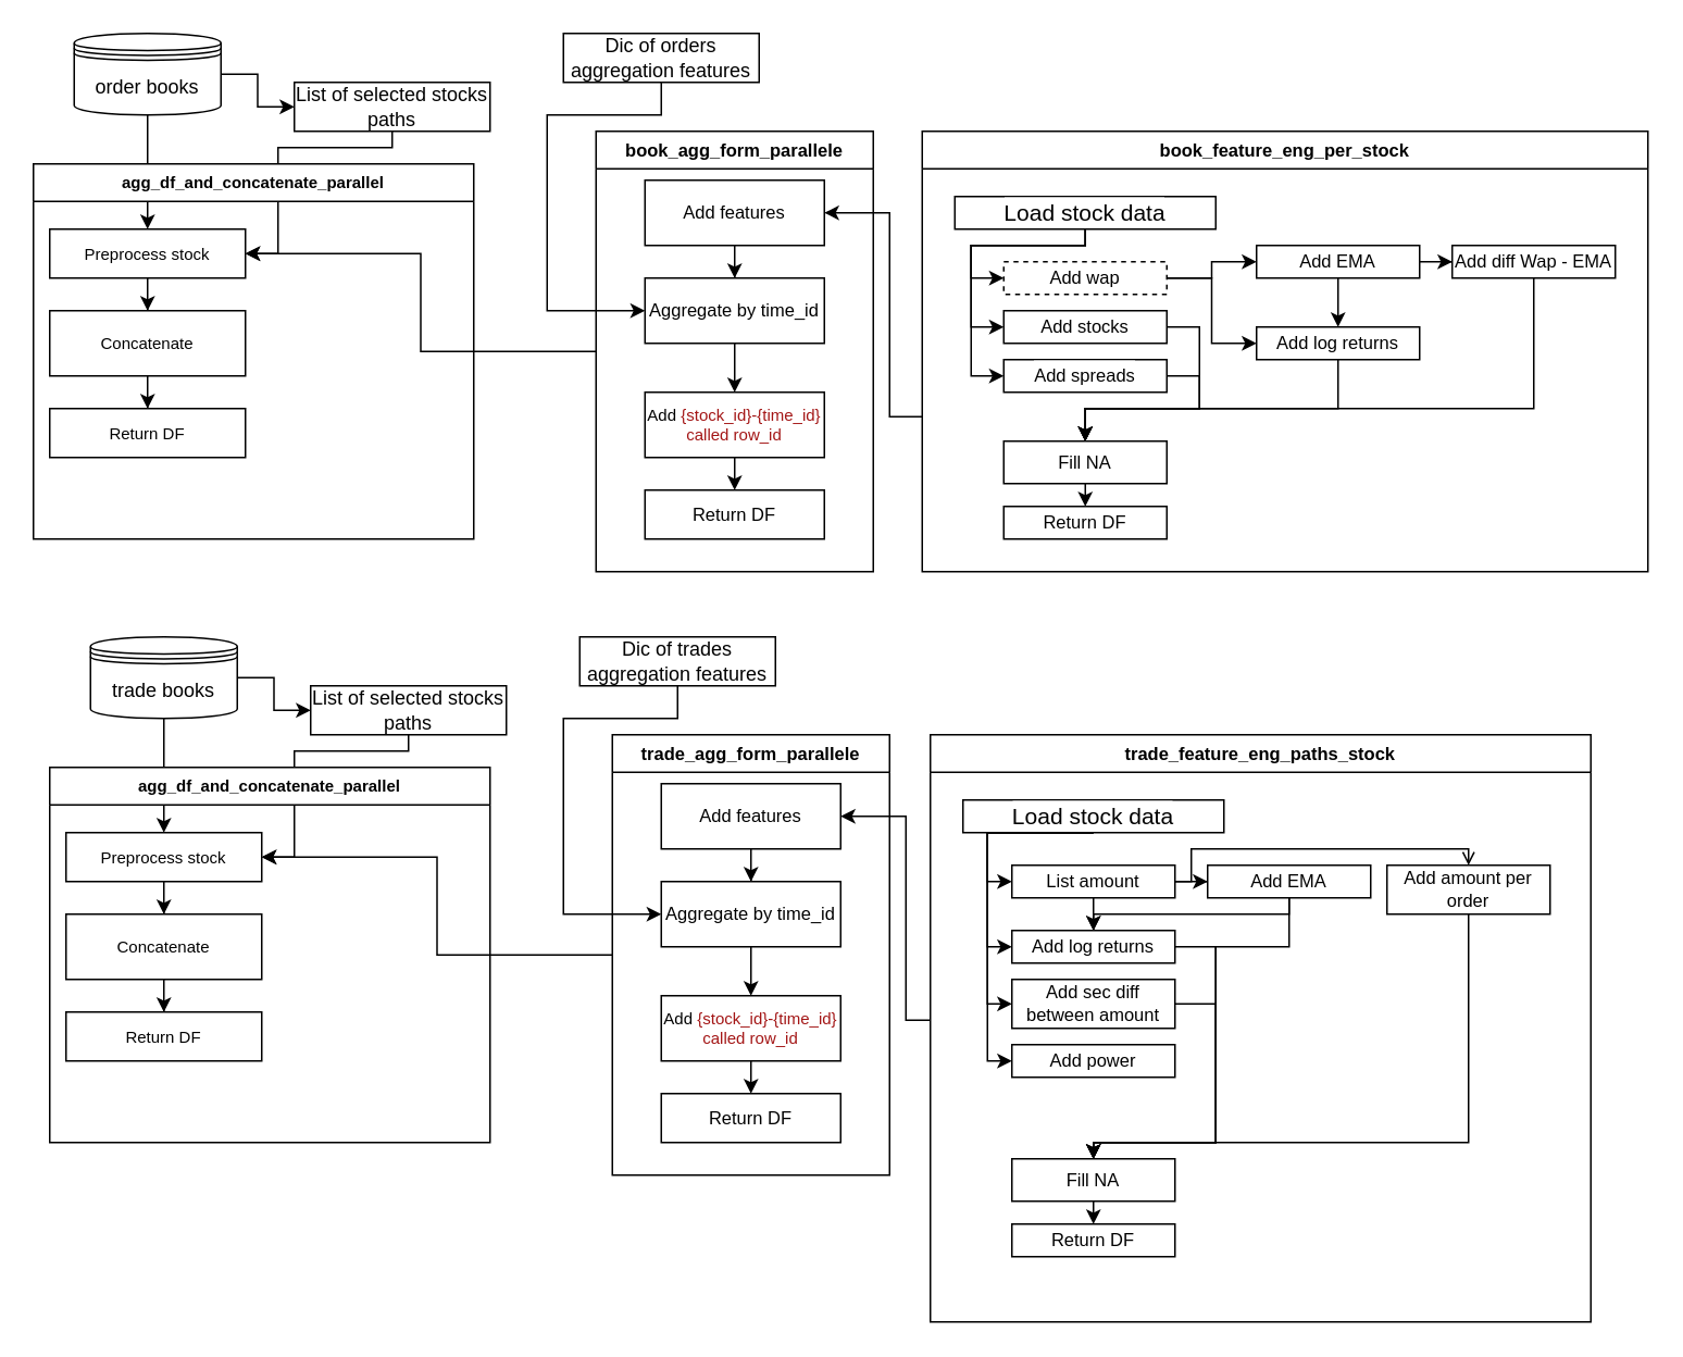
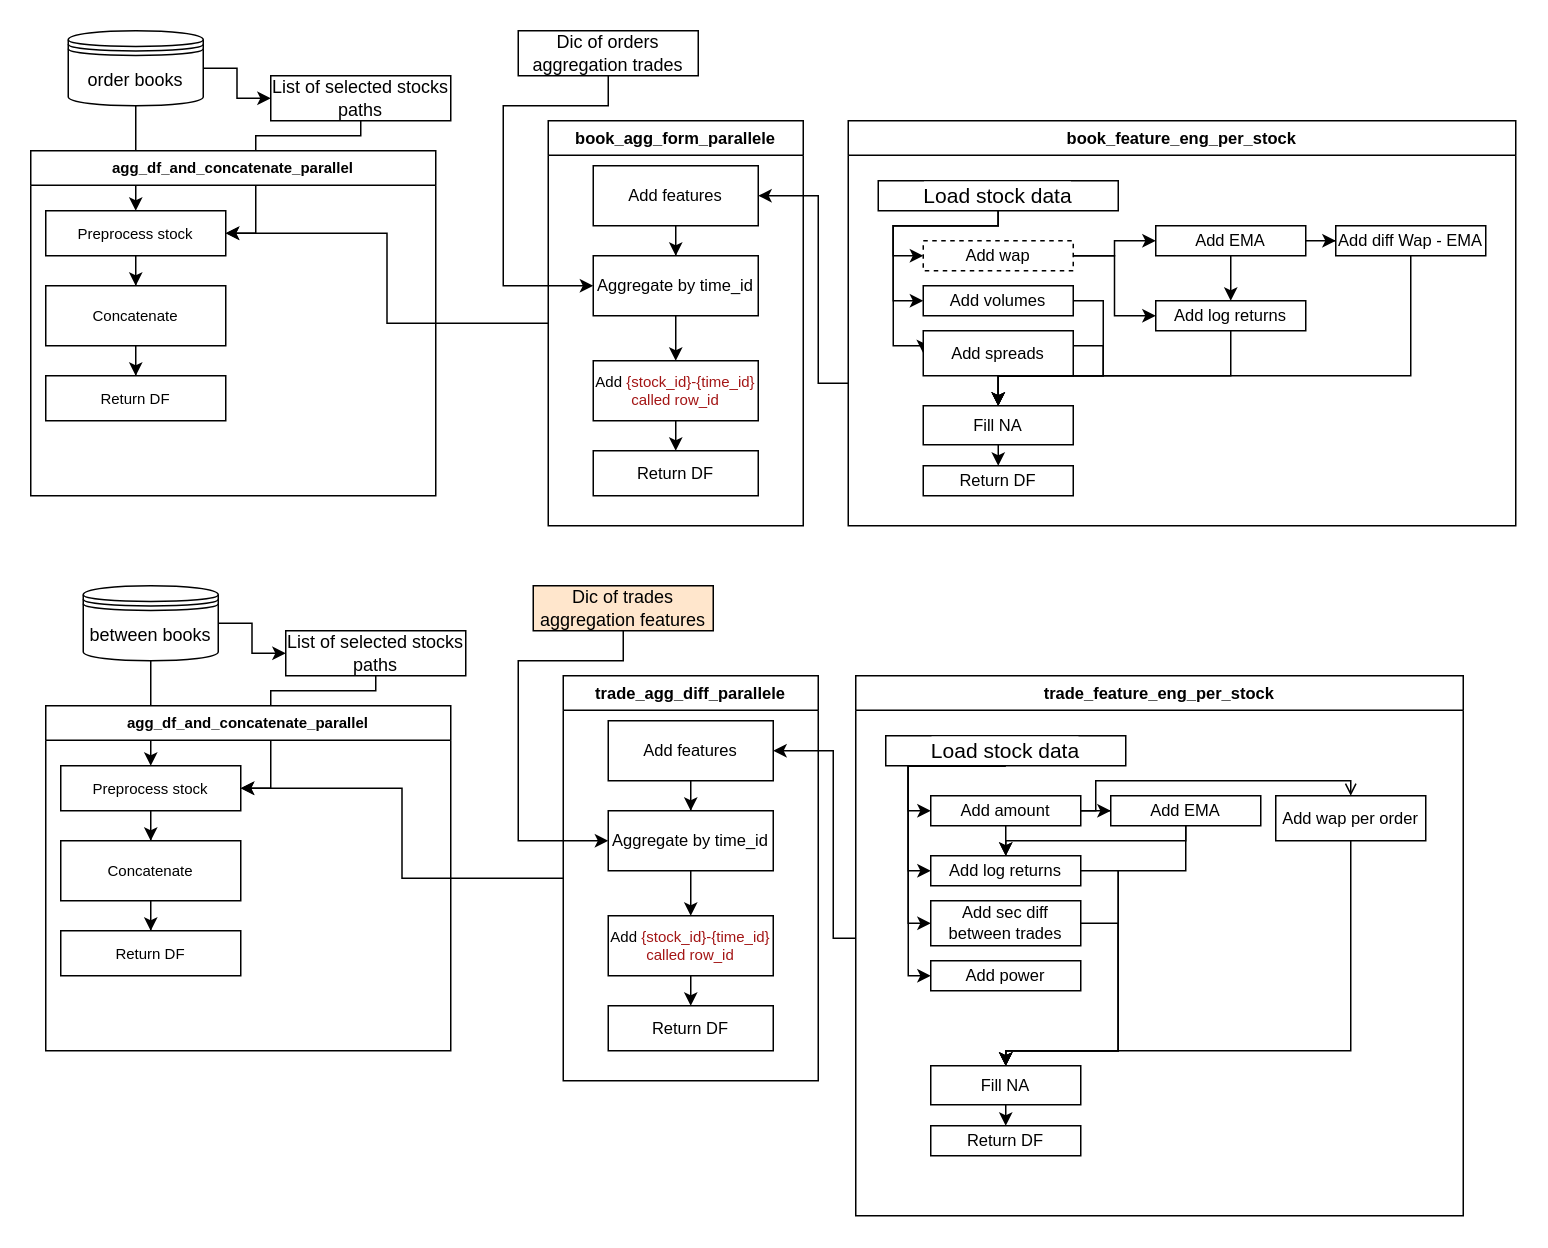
- <mxCell id="6" value="Dic of orders aggregation features" style="rounded=0;whiteSpace=wrap;html=1;" vertex="1" parent="1"><mxGeometry x="345" y="20" width="120" height="30" as="geometry" /></mxCell>
+ <mxCell id="6" value="Dic of orders aggregation trades" style="rounded=0;whiteSpace=wrap;html=1;" vertex="1" parent="1"><mxGeometry x="345" y="20" width="120" height="30" as="geometry" /></mxCell>
- <mxCell id="17" value="Add stocks" style="whiteSpace=wrap;html=1;fontSize=11;" vertex="1" parent="10"><mxGeometry x="50" y="110" width="100" height="20" as="geometry" /></mxCell>
+ <mxCell id="17" value="Add volumes" style="whiteSpace=wrap;html=1;fontSize=11;" vertex="1" parent="10"><mxGeometry x="50" y="110" width="100" height="20" as="geometry" /></mxCell>
- <mxCell id="21" value="&lt;div style=&quot;background-color: rgb(255, 255, 255); font-size: 11px; line-height: 19px;&quot;&gt;Add spreads&lt;/div&gt;" style="whiteSpace=wrap;html=1;fontFamily=Helvetica;fontSize=11;" vertex="1" parent="10"><mxGeometry x="50" y="140" width="100" height="20" as="geometry" /></mxCell>
+ <mxCell id="21" value="&lt;div style=&quot;background-color: rgb(255, 255, 255); font-size: 11px; line-height: 19px;&quot;&gt;Add spreads&lt;/div&gt;" style="whiteSpace=wrap;html=1;fontFamily=Helvetica;fontSize=11;" vertex="1" parent="10"><mxGeometry x="50" y="140" width="100" height="30" as="geometry" /></mxCell>
- <mxCell id="47" value="Dic of trades aggregation features" style="rounded=0;whiteSpace=wrap;html=1;" vertex="1" parent="1"><mxGeometry x="355" y="390" width="120" height="30" as="geometry" /></mxCell>
+ <mxCell id="47" value="Dic of trades aggregation features" style="rounded=0;whiteSpace=wrap;html=1;fillColor=#ffe6cc;" vertex="1" parent="1"><mxGeometry x="355" y="390" width="120" height="30" as="geometry" /></mxCell>
- <mxCell id="45" value="trade books" style="shape=datastore;whiteSpace=wrap;html=1;" vertex="1" parent="1"><mxGeometry x="55" y="390" width="90" height="50" as="geometry" /></mxCell>
+ <mxCell id="45" value="between books" style="shape=datastore;whiteSpace=wrap;html=1;" vertex="1" parent="1"><mxGeometry x="55" y="390" width="90" height="50" as="geometry" /></mxCell>
- <mxCell id="75" value="trade_agg_form_parallele" style="swimlane;fontFamily=Helvetica;fontSize=11;" vertex="1" parent="1"><mxGeometry x="375" y="450" width="170" height="270" as="geometry" /></mxCell>
+ <mxCell id="75" value="trade_agg_diff_parallele" style="swimlane;fontFamily=Helvetica;fontSize=11;" vertex="1" parent="1"><mxGeometry x="375" y="450" width="170" height="270" as="geometry" /></mxCell>
- <mxCell id="51" value="trade_feature_eng_paths_stock" style="swimlane;fontFamily=Helvetica;fontSize=11;" vertex="1" parent="1"><mxGeometry x="570" y="450" width="405" height="360" as="geometry" /></mxCell>
+ <mxCell id="51" value="trade_feature_eng_per_stock" style="swimlane;fontFamily=Helvetica;fontSize=11;" vertex="1" parent="1"><mxGeometry x="570" y="450" width="405" height="360" as="geometry" /></mxCell>
- <mxCell id="59" value="List amount" style="whiteSpace=wrap;html=1;fontSize=11;" vertex="1" parent="51"><mxGeometry x="50" y="80" width="100" height="20" as="geometry" /></mxCell>
+ <mxCell id="59" value="Add amount" style="whiteSpace=wrap;html=1;fontSize=11;" vertex="1" parent="51"><mxGeometry x="50" y="80" width="100" height="20" as="geometry" /></mxCell>
- <mxCell id="73" value="Add amount per order" style="whiteSpace=wrap;html=1;fontSize=11;" vertex="1" parent="51"><mxGeometry x="280" y="80" width="100" height="30" as="geometry" /></mxCell>
+ <mxCell id="73" value="Add wap per order" style="whiteSpace=wrap;html=1;fontSize=11;" vertex="1" parent="51"><mxGeometry x="280" y="80" width="100" height="30" as="geometry" /></mxCell>
- <mxCell id="70" value="Add sec diff between amount" style="whiteSpace=wrap;html=1;fontSize=11;" vertex="1" parent="51"><mxGeometry x="50" y="150" width="100" height="30" as="geometry" /></mxCell>
+ <mxCell id="70" value="Add sec diff between trades" style="whiteSpace=wrap;html=1;fontSize=11;" vertex="1" parent="51"><mxGeometry x="50" y="150" width="100" height="30" as="geometry" /></mxCell>
